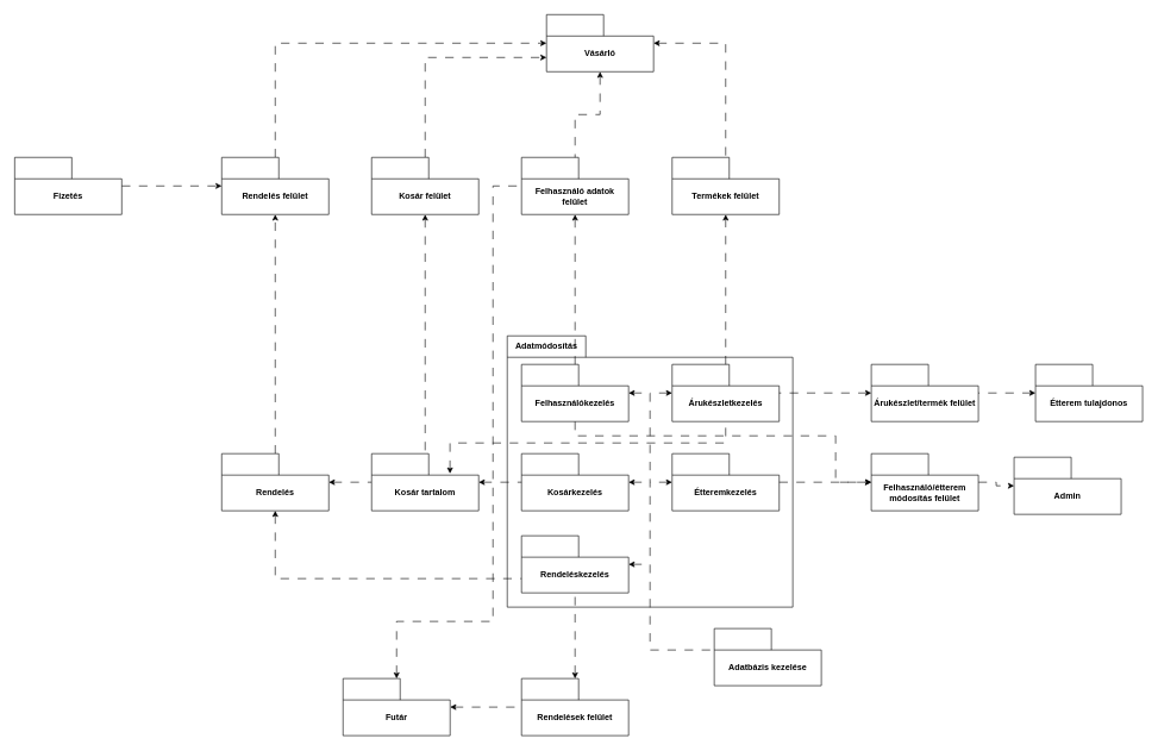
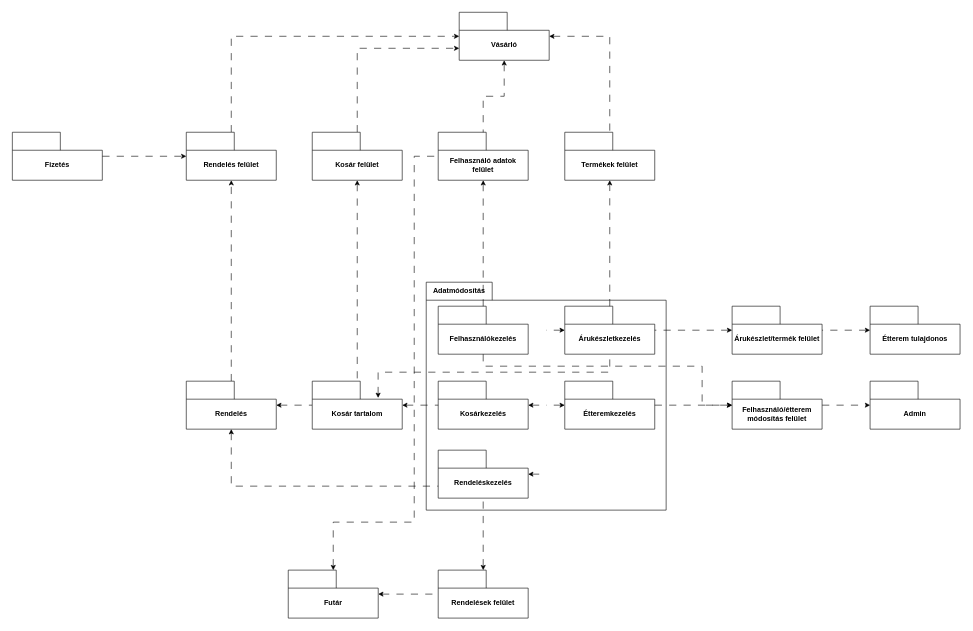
- <mxCell id="40" style="edgeStyle=orthogonalEdgeStyle;rounded=0;orthogonalLoop=1;jettySize=auto;html=1;dashed=1;dashPattern=12 12;startArrow=classic;startFill=1;endArrow=none;endFill=0;" parent="1" source="14" target="6" edge="1"><mxGeometry relative="1" as="geometry"><mxPoint x="910" y="570" as="sourcePoint" /><mxPoint x="1100" y="620" as="targetPoint" /><Array as="points"><mxPoint x="910" y="550" /><mxPoint x="910" y="910" /></Array></mxGeometry></mxCell>
- <mxCell id="39" value="Admin" style="shape=folder;fontStyle=1;tabWidth=80;tabHeight=30;tabPosition=left;html=1;boundedLbl=1;whiteSpace=wrap;" parent="1" vertex="1"><mxGeometry x="1420" y="640" width="150" height="80" as="geometry" /></mxCell>
+ <mxCell id="39" value="Admin" style="shape=folder;fontStyle=1;tabWidth=80;tabHeight=30;tabPosition=left;html=1;boundedLbl=1;whiteSpace=wrap;" parent="1" vertex="1"><mxGeometry x="1450" y="635" width="150" height="80" as="geometry" /></mxCell>
- <mxCell id="6" value="Adatbázis kezelése" style="shape=folder;fontStyle=1;tabWidth=80;tabHeight=30;tabPosition=left;html=1;boundedLbl=1;whiteSpace=wrap;" parent="1" vertex="1"><mxGeometry x="1000" y="880" width="150" height="80" as="geometry" /></mxCell>
